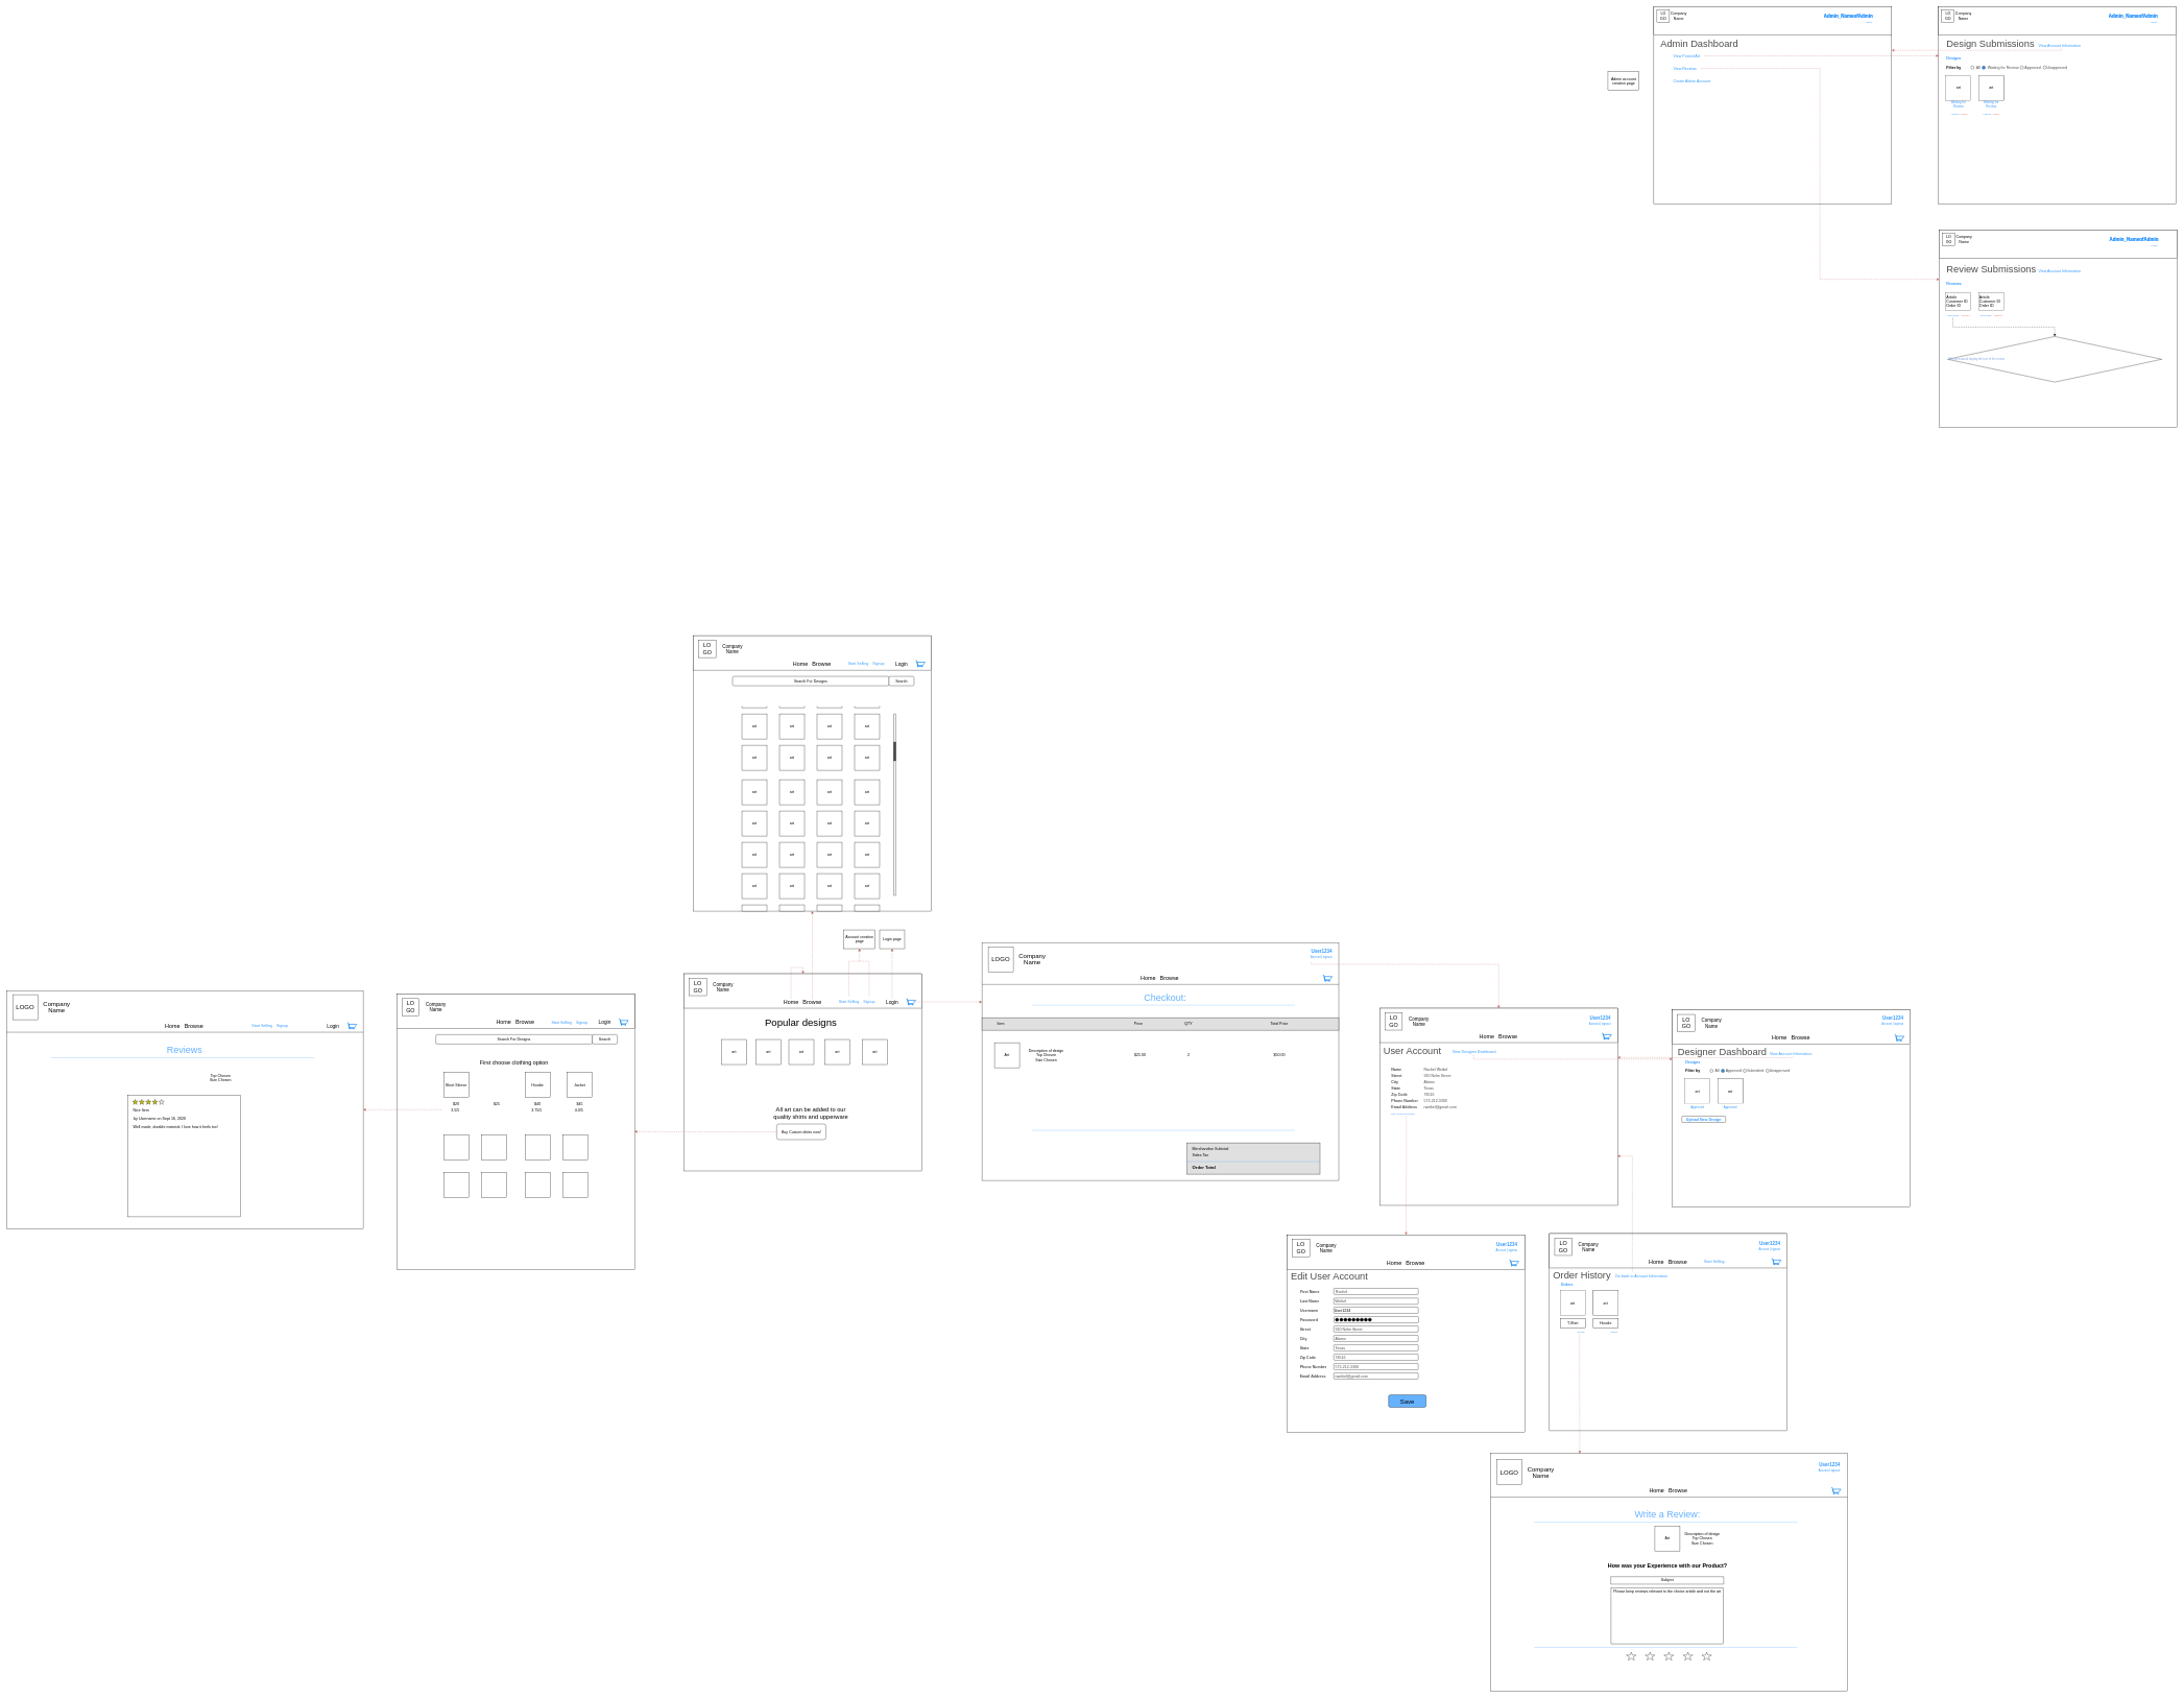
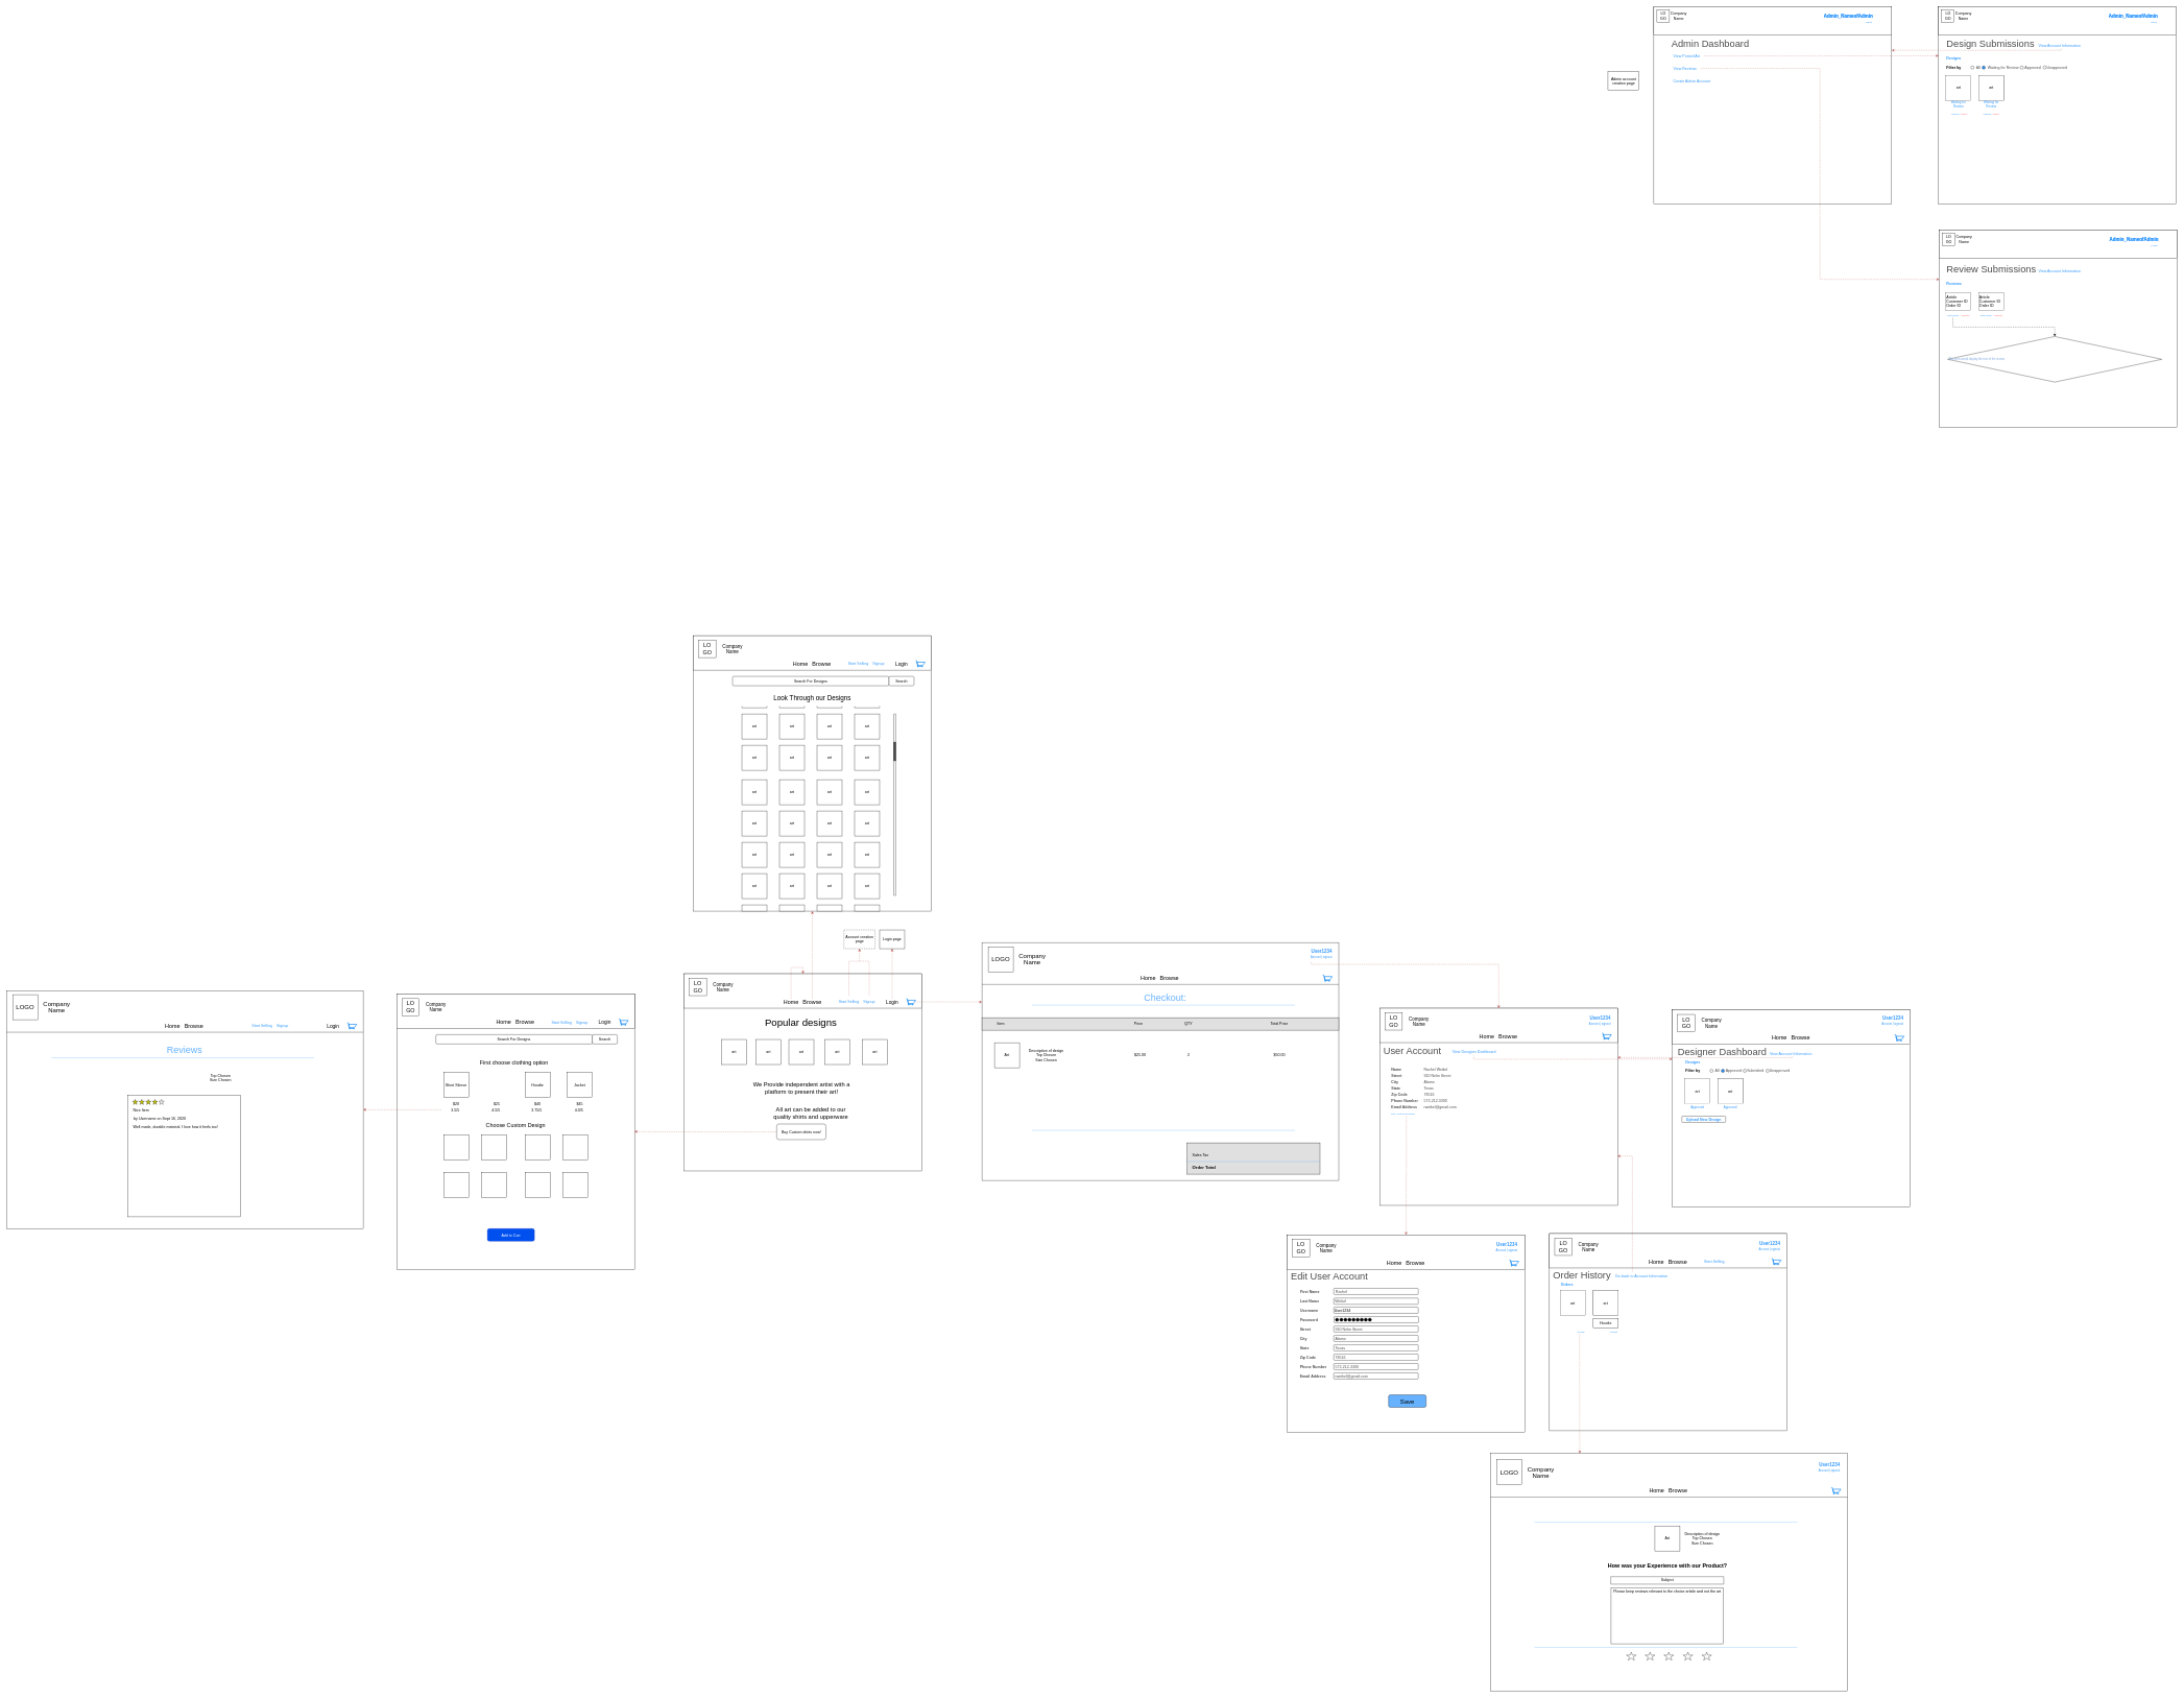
- <mxCell id="361" value="Admin Dashboard" style="text;html=1;strokeColor=none;fillColor=none;align=left;verticalAlign=middle;whiteSpace=wrap;rounded=0;fontSize=31;fontColor=#4D4D4D;" vertex="1" parent="1"><mxGeometry x="5302.5" y="130" width="340" height="20" as="geometry" /></mxCell>
+ <mxCell id="361" value="Admin Dashboard" style="text;html=1;strokeColor=none;fillColor=none;align=left;verticalAlign=middle;whiteSpace=wrap;rounded=0;fontSize=31;fontColor=#4D4D4D;" vertex="1" parent="1"><mxGeometry x="5337.5" y="130" width="340" height="20" as="geometry" /></mxCell>
+ <mxCell id="50" value="&lt;font style=&quot;font-size: 21px&quot;&gt;Look Through our Designs&lt;/font&gt;" style="text;html=1;strokeColor=none;fillColor=none;align=center;verticalAlign=middle;whiteSpace=wrap;rounded=0;" parent="1" vertex="1"><mxGeometry x="2425" y="2220" width="340" height="20" as="geometry" /></mxCell>
- <mxCell id="294" value="Account creation page" style="rounded=0;whiteSpace=wrap;html=1;" vertex="1" parent="1"><mxGeometry x="2696" y="2970" width="99.5" height="60" as="geometry" /></mxCell>
+ <mxCell id="294" value="Account creation page" style="rounded=0;whiteSpace=wrap;html=1;dashed=1;" vertex="1" parent="1"><mxGeometry x="2696" y="2970" width="99.5" height="60" as="geometry" /></mxCell>
+ <mxCell id="100" value="&lt;font style=&quot;font-size: 19px&quot;&gt;We Provide independent artist with a platform to present their art!&lt;/font&gt;" style="text;html=1;strokeColor=none;fillColor=none;align=center;verticalAlign=middle;whiteSpace=wrap;rounded=0;" parent="1" vertex="1"><mxGeometry x="2403" y="3440" width="315" height="70" as="geometry" /></mxCell>
+ <mxCell id="29" value="4.5/5&amp;nbsp;&amp;nbsp;" style="text;html=1;strokeColor=none;fillColor=none;align=center;verticalAlign=middle;whiteSpace=wrap;rounded=0;" parent="1" vertex="1"><mxGeometry x="1539.5" y="3534.5" width="95" height="20" as="geometry" /></mxCell>
+ <mxCell id="11" value="&lt;font style=&quot;font-size: 18px&quot;&gt;Choose Custom Design&lt;/font&gt;" style="text;html=1;strokeColor=none;fillColor=none;align=center;verticalAlign=middle;whiteSpace=wrap;rounded=0;" parent="1" vertex="1"><mxGeometry x="1487" y="3574.5" width="320" height="40" as="geometry" /></mxCell>
- <mxCell id="222" value="Merchandise Subtotal" style="text;html=1;strokeColor=none;fillColor=none;align=left;verticalAlign=middle;whiteSpace=wrap;rounded=0;" parent="1" vertex="1"><mxGeometry x="3807" y="3660.25" width="160" height="20" as="geometry" /></mxCell>
+ <mxCell id="20" value="Add to Cart" style="rounded=1;whiteSpace=wrap;html=1;fillColor=#0050ef;strokeColor=#001DBC;fontColor=#ffffff;" parent="1" vertex="1"><mxGeometry x="1557" y="3924.5" width="150" height="40" as="geometry" /></mxCell>
- <mxCell id="310" value="T-Shirt" style="whiteSpace=wrap;html=1;align=center;fillColor=none;" vertex="1" parent="1"><mxGeometry x="4985" y="4212" width="80" height="30" as="geometry" /></mxCell>
- <mxCell id="171" value="&lt;font style=&quot;font-size: 30px&quot; color=&quot;#66b2ff&quot;&gt;Write a Review:&lt;/font&gt;" style="text;html=1;align=center;verticalAlign=middle;resizable=0;points=[];autosize=1;" parent="1" vertex="1"><mxGeometry x="5217" y="4825" width="220" height="24" as="geometry" /></mxCell>
